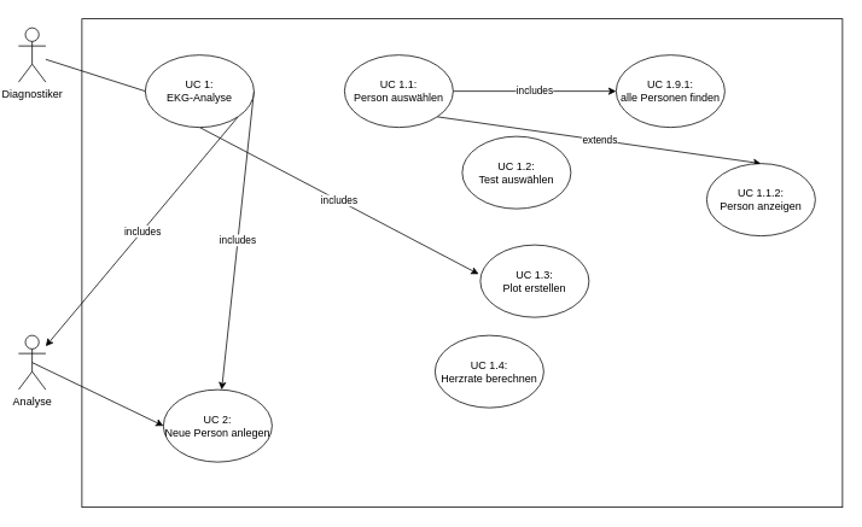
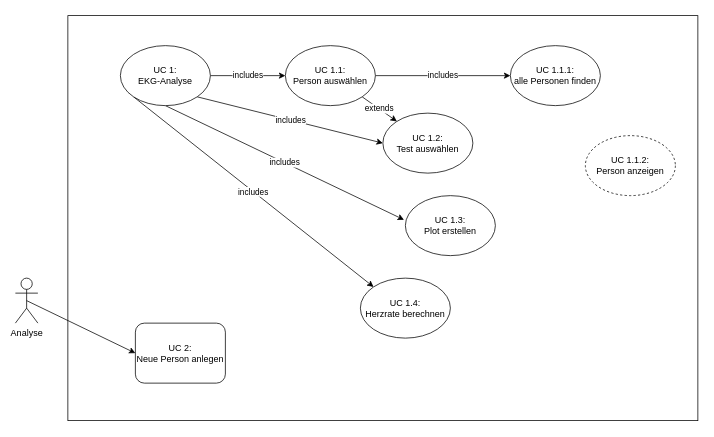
- <mxCell id="3" value="Diagnostiker&lt;div&gt;&lt;br&gt;&lt;/div&gt;" style="shape=umlActor;verticalLabelPosition=bottom;verticalAlign=top;html=1;outlineConnect=0;" parent="1" vertex="1"><mxGeometry x="20" y="30" width="30" height="60" as="geometry" /></mxCell>
- <mxCell id="16" value="" style="endArrow=none;html=1;entryX=0;entryY=0.5;entryDx=0;entryDy=0;" parent="1" source="3" target="9" edge="1"><mxGeometry width="50" height="50" relative="1" as="geometry"><mxPoint x="320" y="320" as="sourcePoint" /><mxPoint x="370" y="270" as="targetPoint" /></mxGeometry></mxCell>
- <mxCell id="20" value="UC 1.9.1:&lt;div&gt;alle Personen finden&lt;/div&gt;" style="ellipse;whiteSpace=wrap;html=1;" parent="1" vertex="1"><mxGeometry x="680" y="60" width="120" height="80" as="geometry" /></mxCell>
+ <mxCell id="20" value="UC 1.1.1:&lt;div&gt;alle Personen finden&lt;/div&gt;" style="ellipse;whiteSpace=wrap;html=1;" parent="1" vertex="1"><mxGeometry x="680" y="60" width="120" height="80" as="geometry" /></mxCell>
- <mxCell id="11" value="extends" style="edgeStyle=none;html=1;exitX=1;exitY=1;exitDx=0;exitDy=0;entryX=0.5;entryY=0;entryDx=0;entryDy=0;" parent="1" source="12" target="21" edge="1"><mxGeometry relative="1" as="geometry" /></mxCell>
+ <mxCell id="11" value="extends" style="edgeStyle=none;html=1;exitX=1;exitY=1;exitDx=0;exitDy=0;" parent="1" source="12" target="13" edge="1"><mxGeometry relative="1" as="geometry" /></mxCell>
- <mxCell id="21" value="UC 1.1.2:&lt;div&gt;Person anzeigen&lt;/div&gt;" style="ellipse;whiteSpace=wrap;html=1;" parent="1" vertex="1"><mxGeometry x="780" y="180" width="120" height="80" as="geometry" /></mxCell>
+ <mxCell id="21" value="UC 1.1.2:&lt;div&gt;Person anzeigen&lt;/div&gt;" style="ellipse;whiteSpace=wrap;html=1;dashed=1;" parent="1" vertex="1"><mxGeometry x="780" y="180" width="120" height="80" as="geometry" /></mxCell>
- <mxCell id="7" value="includes" style="edgeStyle=none;html=1;exitX=1;exitY=1;exitDx=0;exitDy=0;" parent="1" source="9" target="18" edge="1"><mxGeometry relative="1" as="geometry" /></mxCell>
+ <mxCell id="7" value="includes" style="edgeStyle=none;html=1;exitX=1;exitY=1;exitDx=0;exitDy=0;entryX=0;entryY=0.5;entryDx=0;entryDy=0;" parent="1" source="9" target="13" edge="1"><mxGeometry relative="1" as="geometry" /></mxCell>
+ <mxCell id="4" value="includes" style="edgeStyle=none;html=1;exitX=0;exitY=1;exitDx=0;exitDy=0;entryX=0;entryY=0;entryDx=0;entryDy=0;" parent="1" source="9" target="15" edge="1"><mxGeometry relative="1" as="geometry" /></mxCell>
- <mxCell id="8" value="includes" style="edgeStyle=none;html=1;exitX=1;exitY=0.5;exitDx=0;exitDy=0;" parent="1" source="9" target="19" edge="1"><mxGeometry relative="1" as="geometry" /></mxCell>
+ <mxCell id="8" value="includes" style="edgeStyle=none;html=1;exitX=1;exitY=0.5;exitDx=0;exitDy=0;entryX=0;entryY=0.5;entryDx=0;entryDy=0;" parent="1" source="9" target="12" edge="1"><mxGeometry relative="1" as="geometry" /></mxCell>
- <mxCell id="14" value="UC 1.3:&lt;div&gt;Plot erstellen&lt;/div&gt;" style="ellipse;whiteSpace=wrap;html=1;" parent="1" vertex="1"><mxGeometry x="530" y="270" width="120" height="80" as="geometry" /></mxCell>
+ <mxCell id="14" value="UC 1.3:&lt;div&gt;Plot erstellen&lt;/div&gt;" style="ellipse;whiteSpace=wrap;html=1;" parent="1" vertex="1"><mxGeometry x="540" y="260" width="120" height="80" as="geometry" /></mxCell>
- <mxCell id="19" value="UC 2:&lt;div&gt;Neue Person anlegen&lt;/div&gt;" style="ellipse;whiteSpace=wrap;html=1;" parent="1" vertex="1"><mxGeometry x="180" y="430" width="120" height="80" as="geometry" /></mxCell>
+ <mxCell id="19" value="UC 2:&lt;div&gt;Neue Person anlegen&lt;/div&gt;" style="whiteSpace=wrap;html=1;rounded=1;" parent="1" vertex="1"><mxGeometry x="180" y="430" width="120" height="80" as="geometry" /></mxCell>
